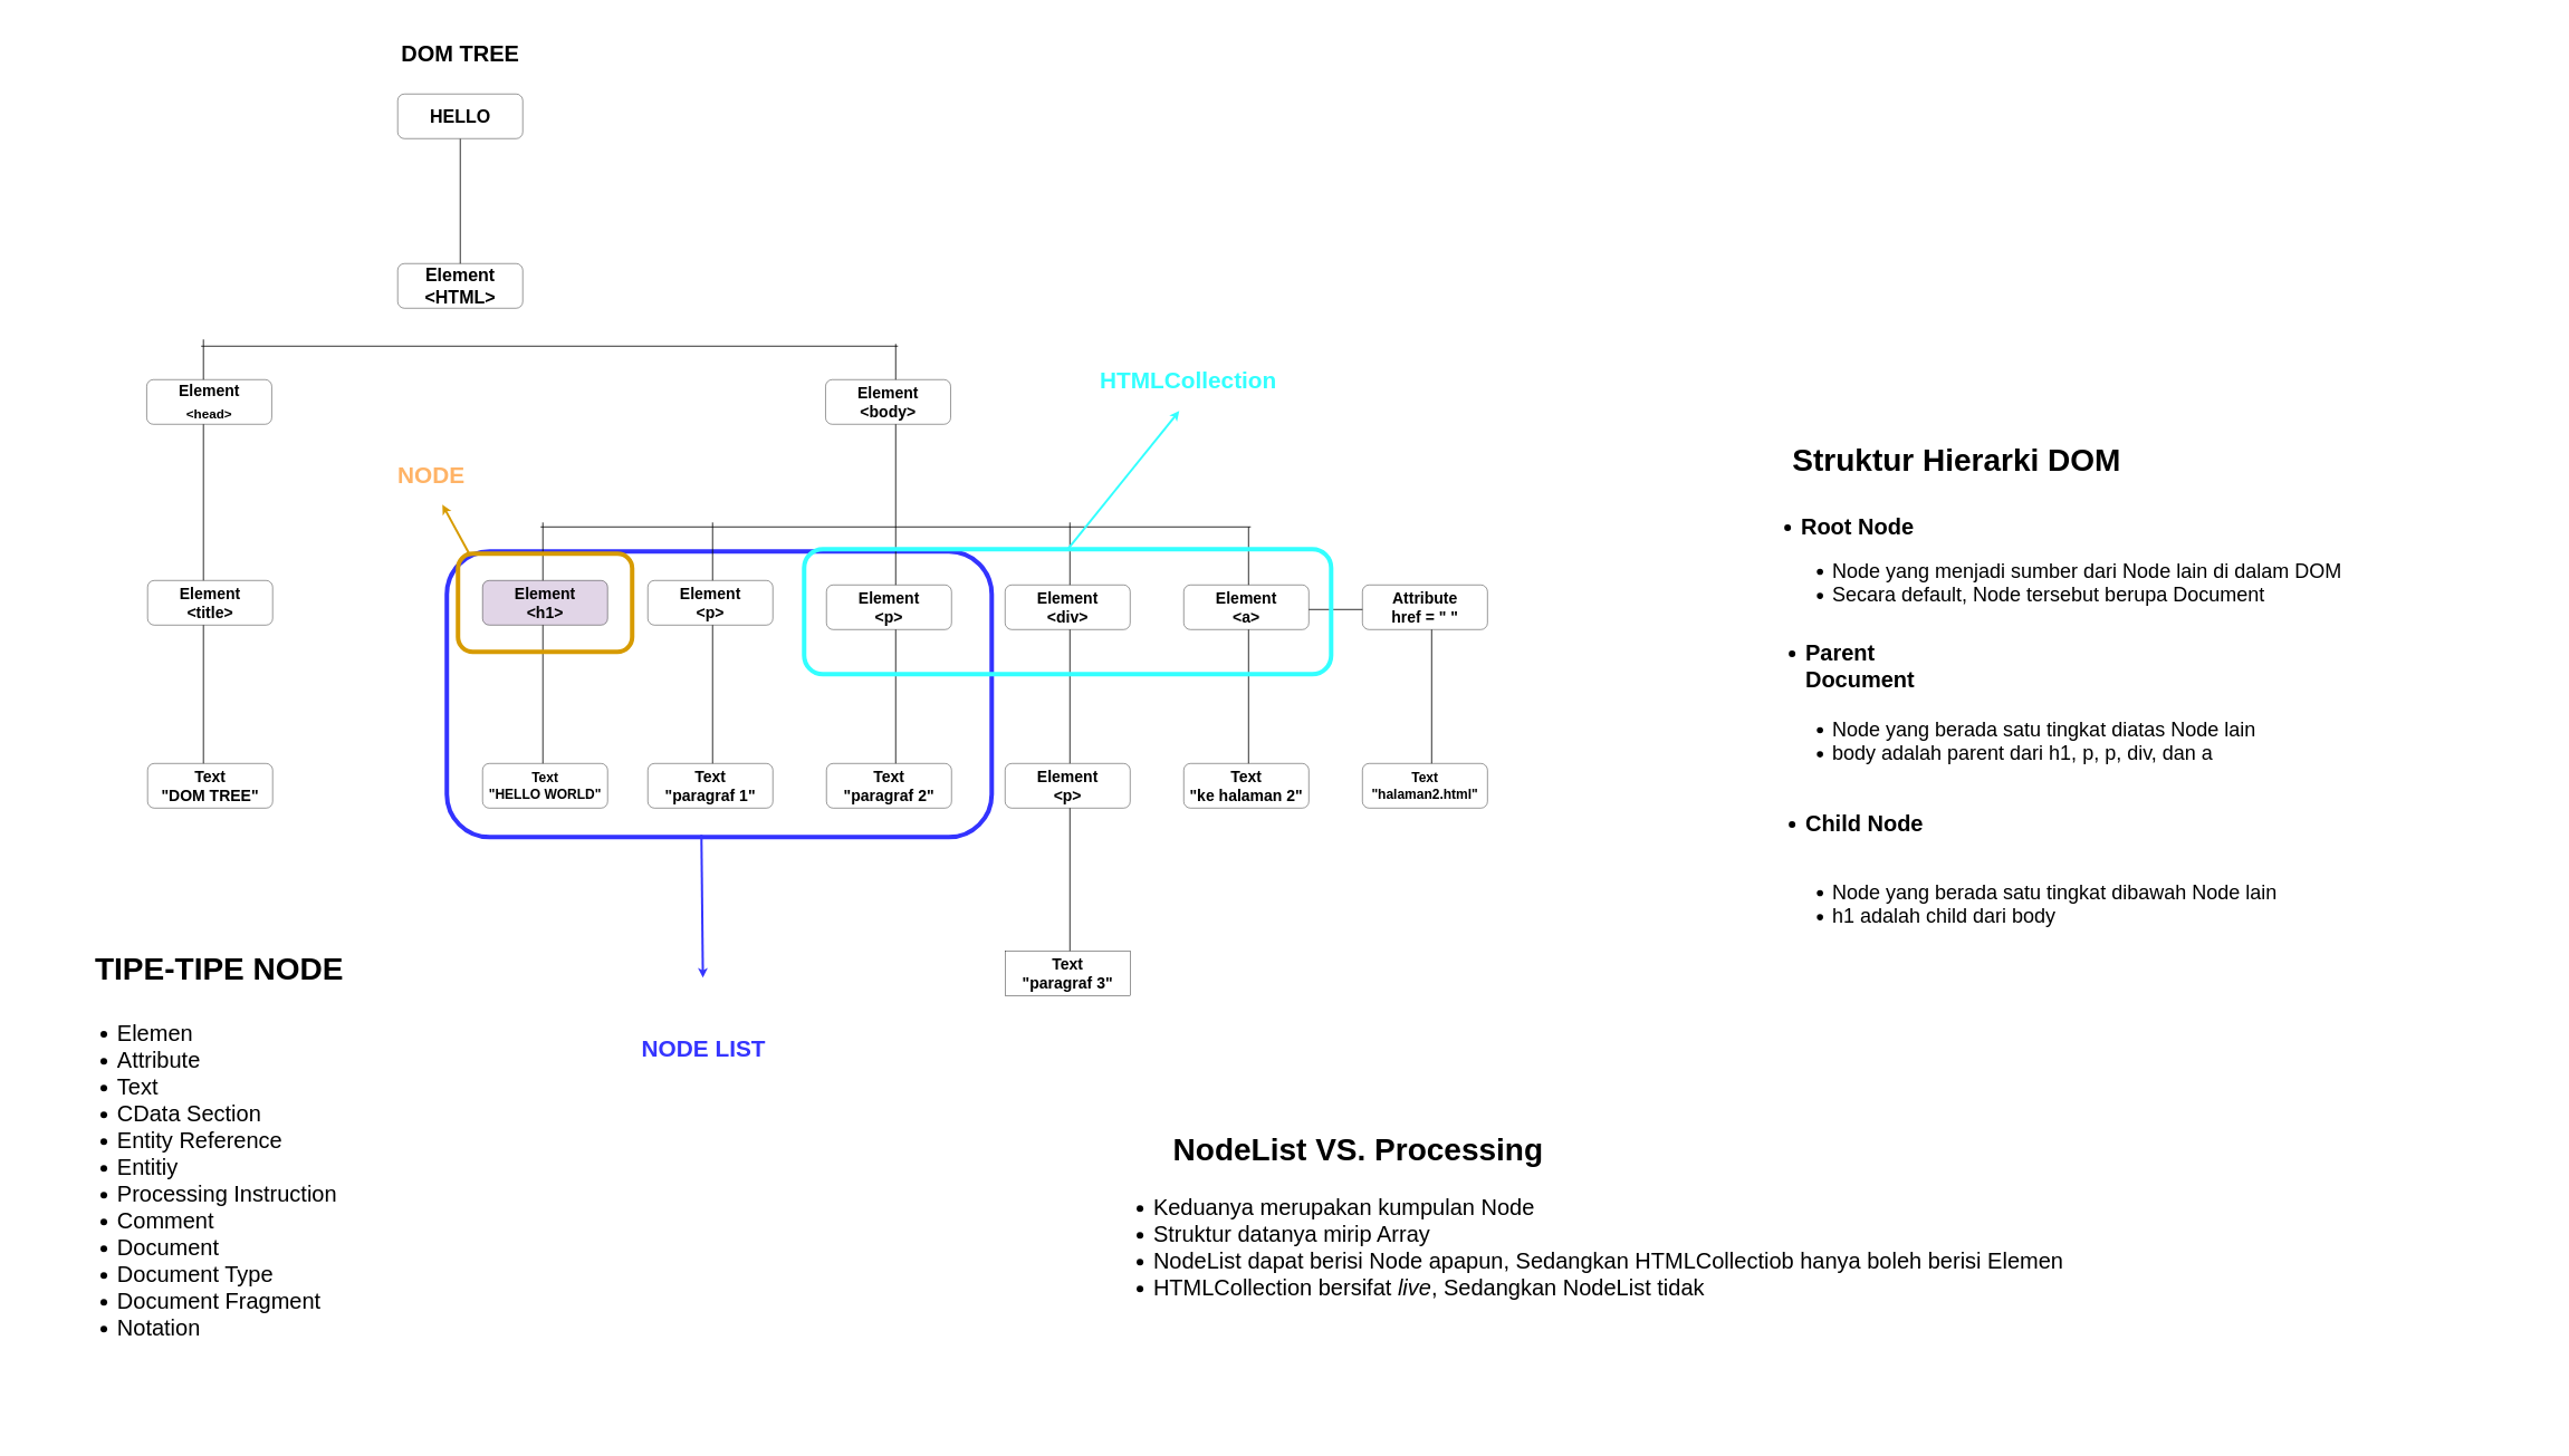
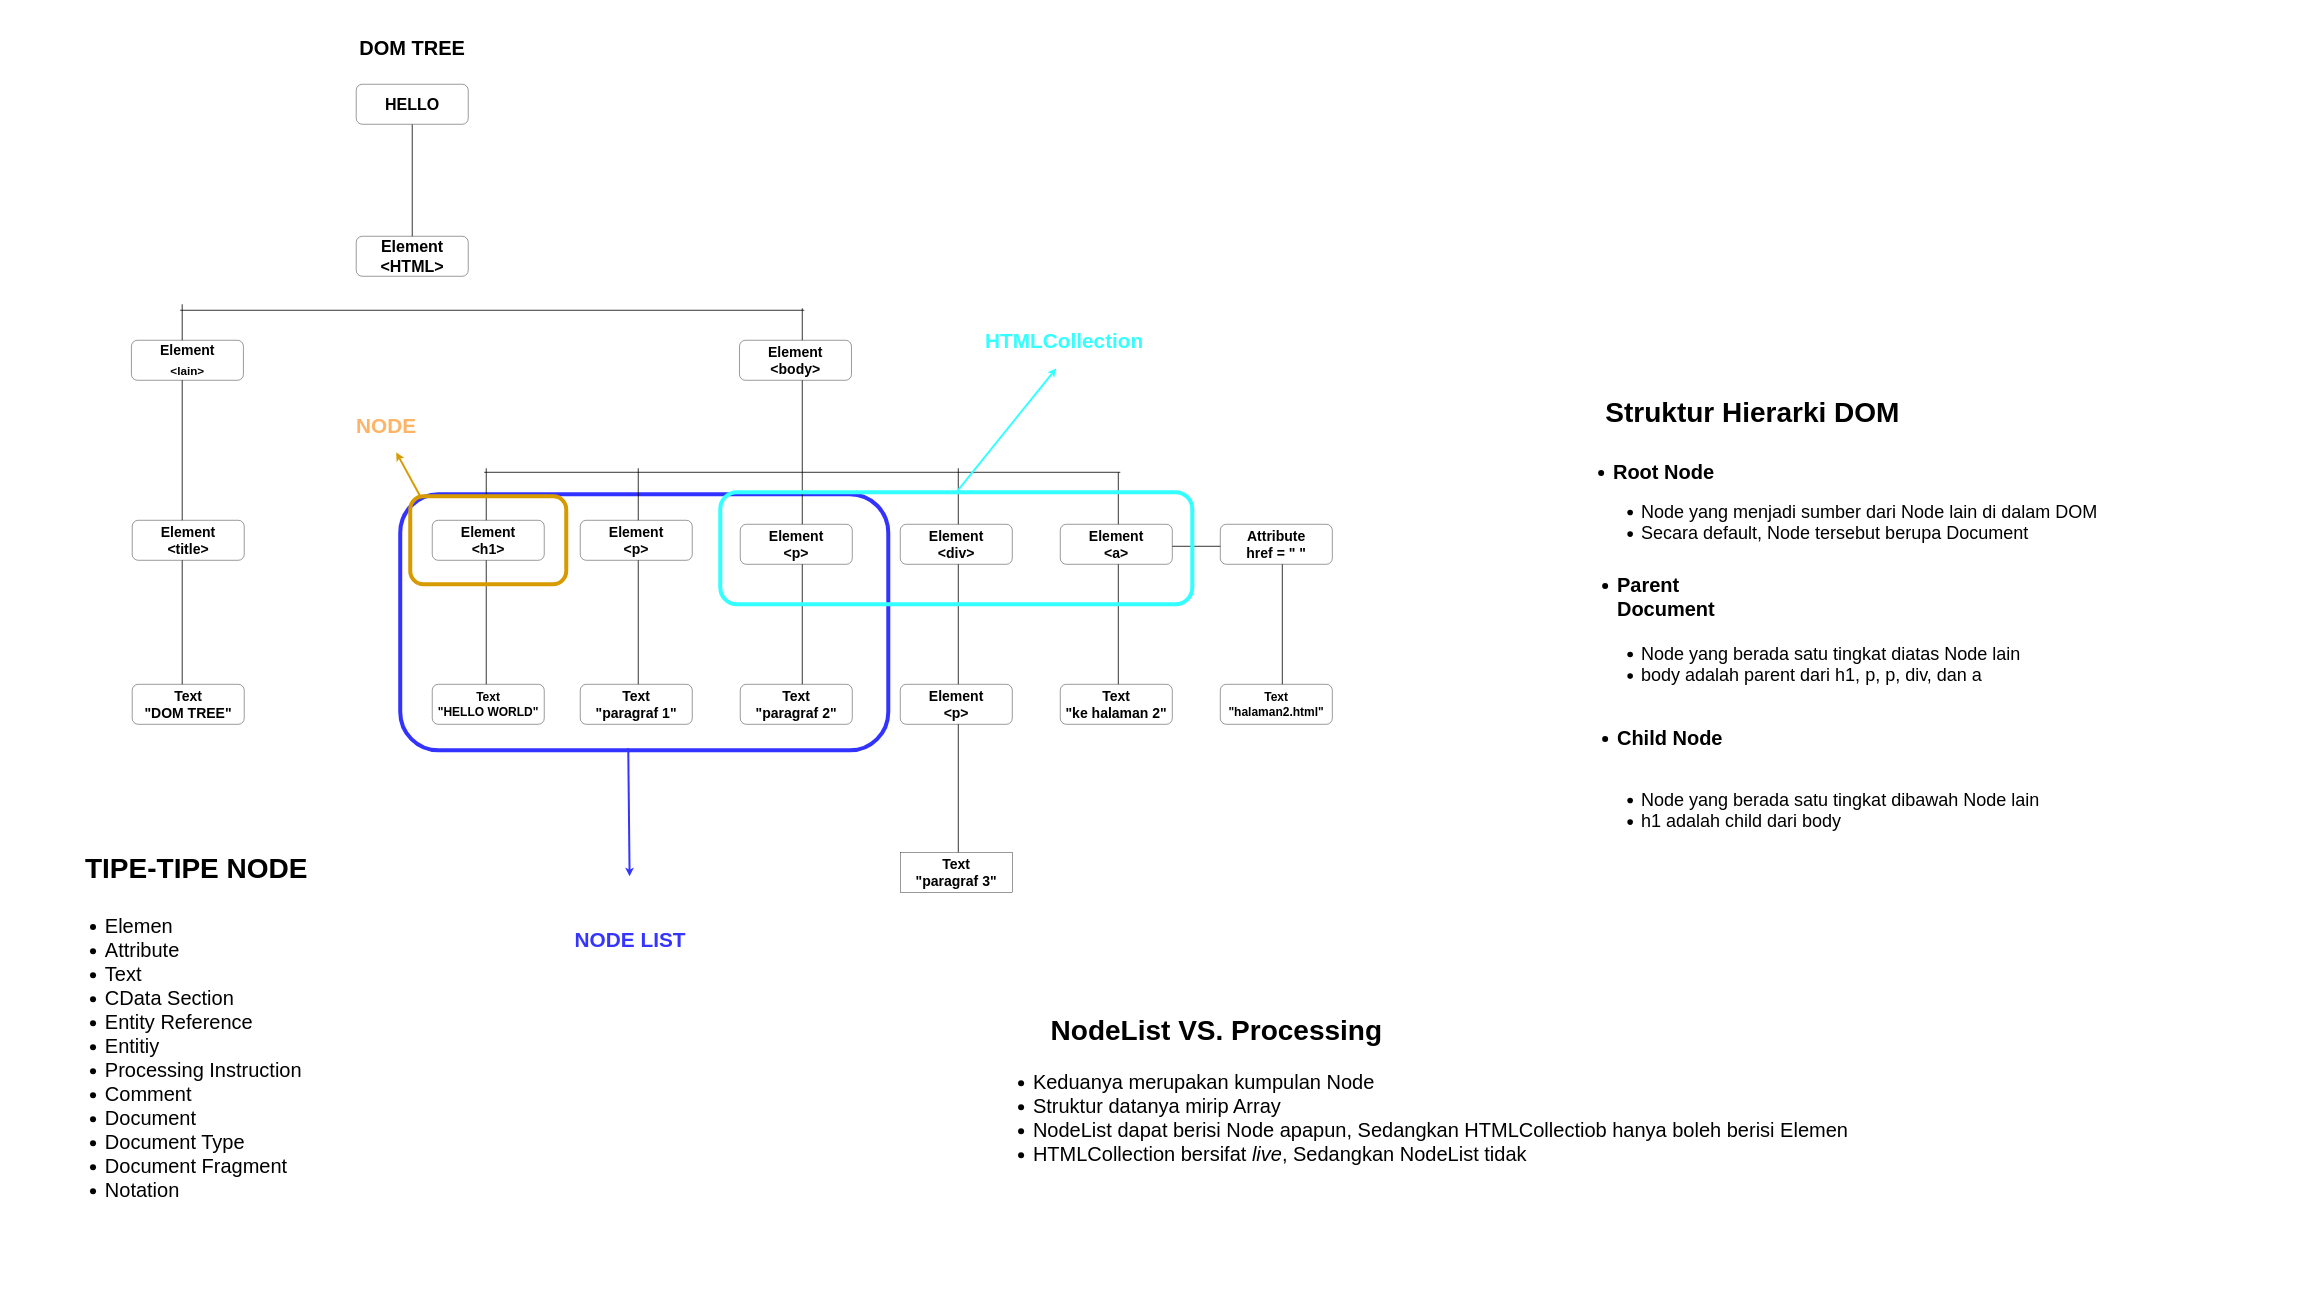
- <mxCell id="25" value="&lt;b&gt;Element&lt;/b&gt;&lt;div&gt;&lt;b&gt;&lt;sub&gt;&amp;lt;head&amp;gt;&lt;/sub&gt;&lt;/b&gt;&lt;/div&gt;" style="rounded=1;whiteSpace=wrap;html=1;fontSize=35;" vertex="1" parent="24"><mxGeometry width="280" height="100" as="geometry" /></mxCell>
+ <mxCell id="25" value="&lt;b&gt;Element&lt;/b&gt;&lt;div&gt;&lt;b&gt;&lt;sub&gt;&amp;lt;lain&amp;gt;&lt;/sub&gt;&lt;/b&gt;&lt;/div&gt;" style="rounded=1;whiteSpace=wrap;html=1;fontSize=35;" vertex="1" parent="24"><mxGeometry width="280" height="100" as="geometry" /></mxCell>
- <mxCell id="18" value="&lt;b&gt;Element&lt;/b&gt;&lt;div&gt;&lt;b&gt;&amp;lt;h1&amp;gt;&lt;/b&gt;&lt;/div&gt;" style="rounded=1;whiteSpace=wrap;html=1;fontSize=35;fillColor=#e1d5e7;" vertex="1" parent="14"><mxGeometry x="750" width="280" height="100" as="geometry" /></mxCell>
+ <mxCell id="18" value="&lt;b&gt;Element&lt;/b&gt;&lt;div&gt;&lt;b&gt;&amp;lt;h1&amp;gt;&lt;/b&gt;&lt;/div&gt;" style="rounded=1;whiteSpace=wrap;html=1;fontSize=35;" vertex="1" parent="14"><mxGeometry x="750" width="280" height="100" as="geometry" /></mxCell>
